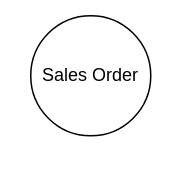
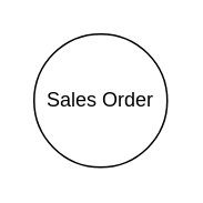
- <mxCell id="2" value="Sales Order" style="ellipse;whiteSpace=wrap;html=1;aspect=fixed;" vertex="1" parent="1"><mxGeometry x="20" y="10" width="80" height="80" as="geometry" /></mxCell>
+ <mxCell id="2" value="Sales Order" style="ellipse;whiteSpace=wrap;html=1;aspect=fixed;" vertex="1" parent="1"><mxGeometry x="20" y="20" width="80" height="80" as="geometry" /></mxCell>
